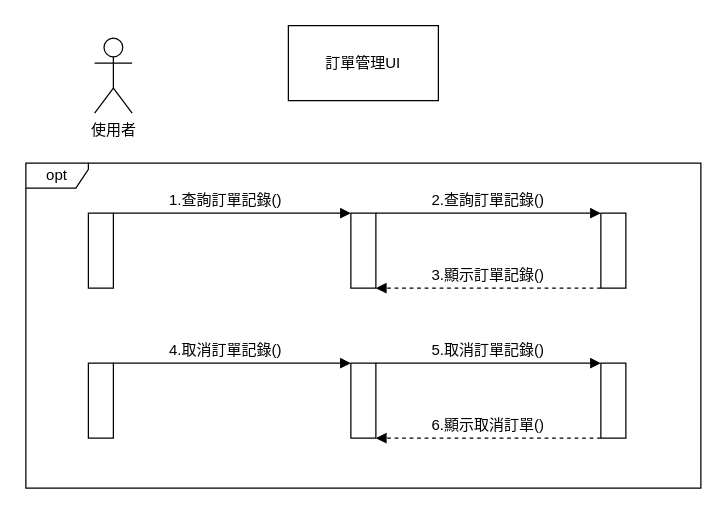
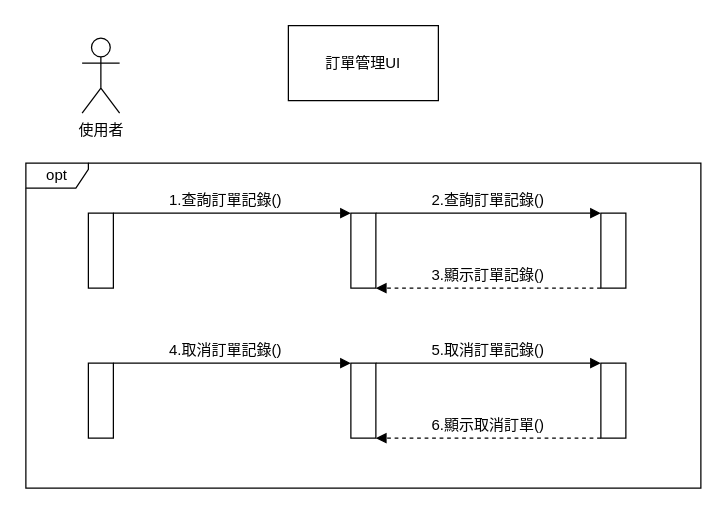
- <mxCell id="2" value="使用者" style="shape=umlActor;verticalLabelPosition=bottom;verticalAlign=top;html=1;outlineConnect=0;" vertex="1" parent="1"><mxGeometry x="75" y="30" width="30" height="60" as="geometry" /></mxCell>
+ <mxCell id="2" value="使用者" style="shape=umlActor;verticalLabelPosition=bottom;verticalAlign=top;html=1;outlineConnect=0;" vertex="1" parent="1"><mxGeometry x="65" y="30" width="30" height="60" as="geometry" /></mxCell>
